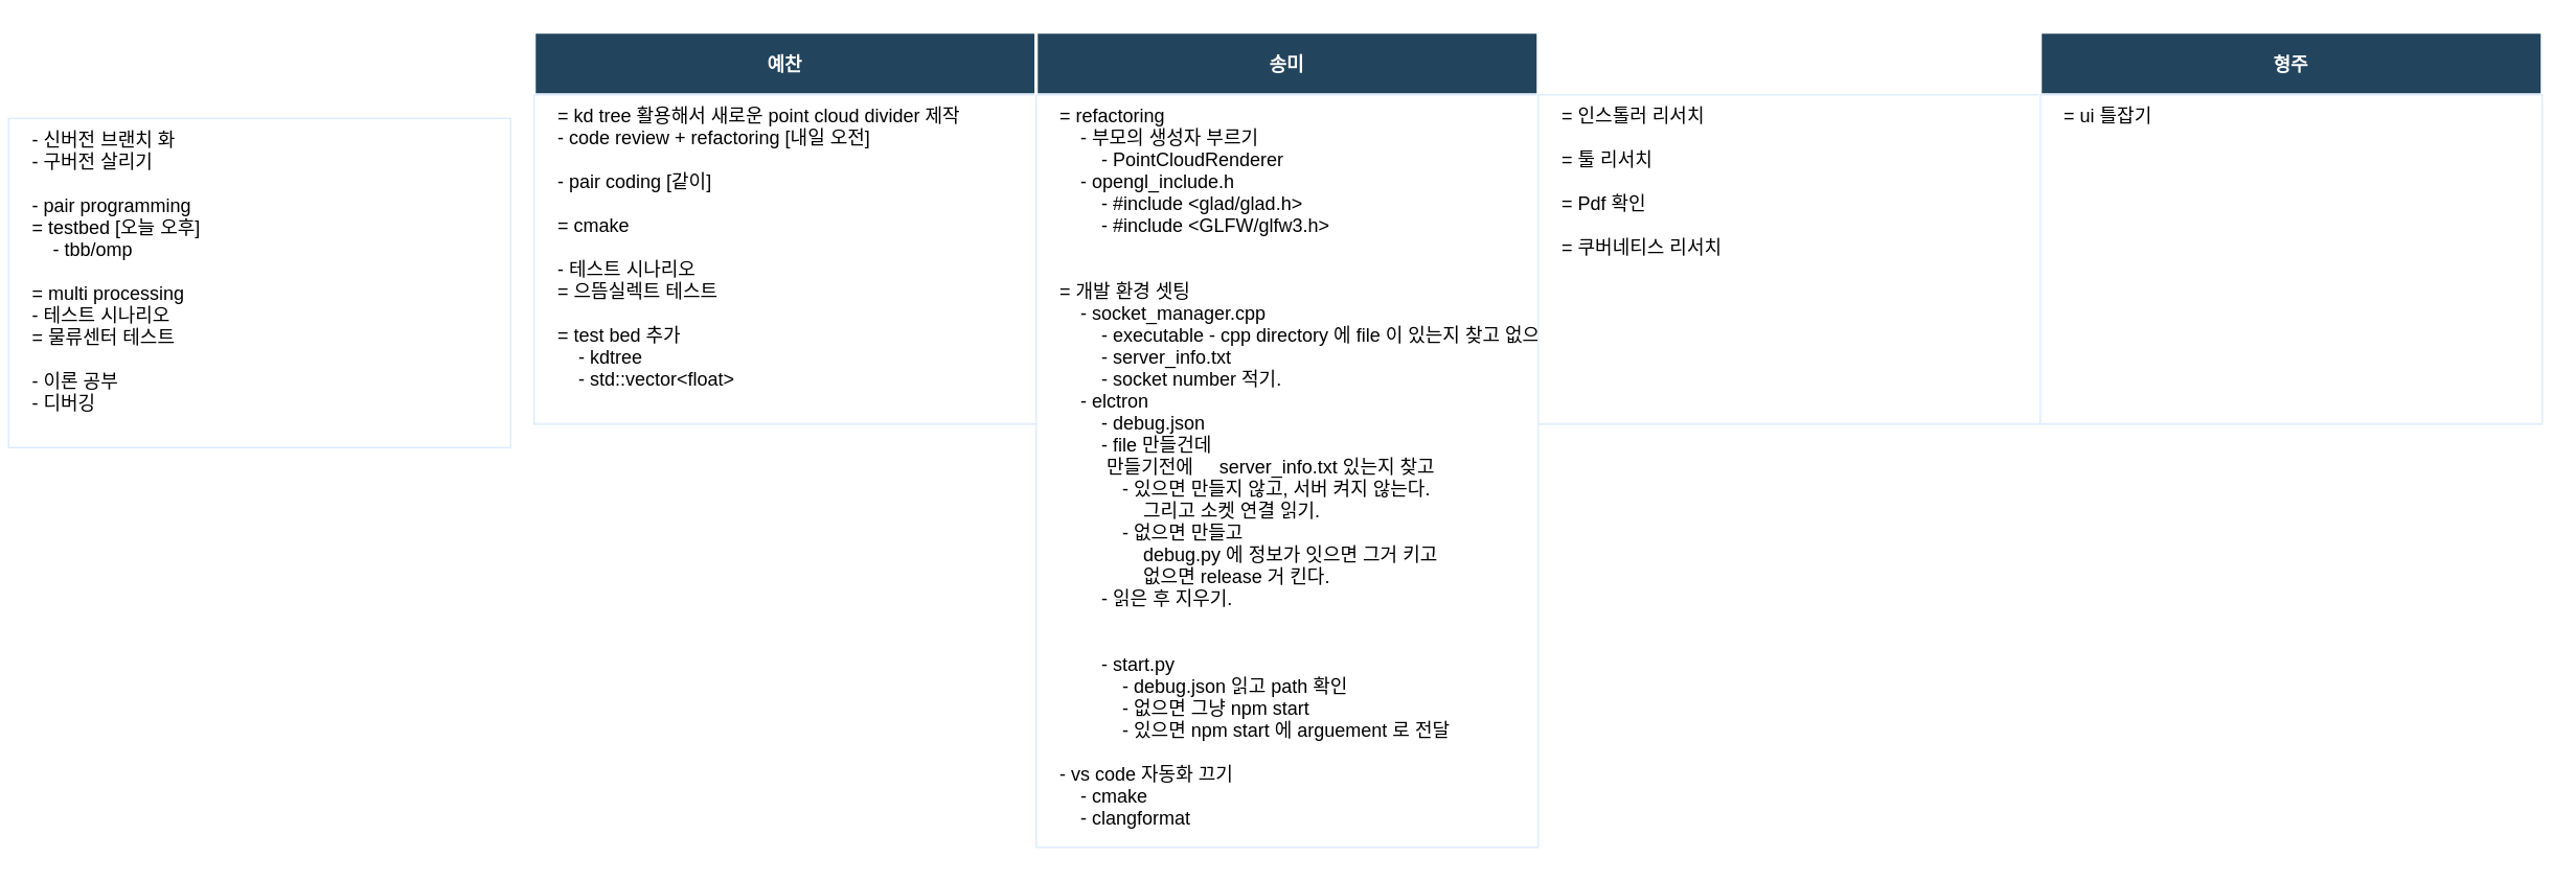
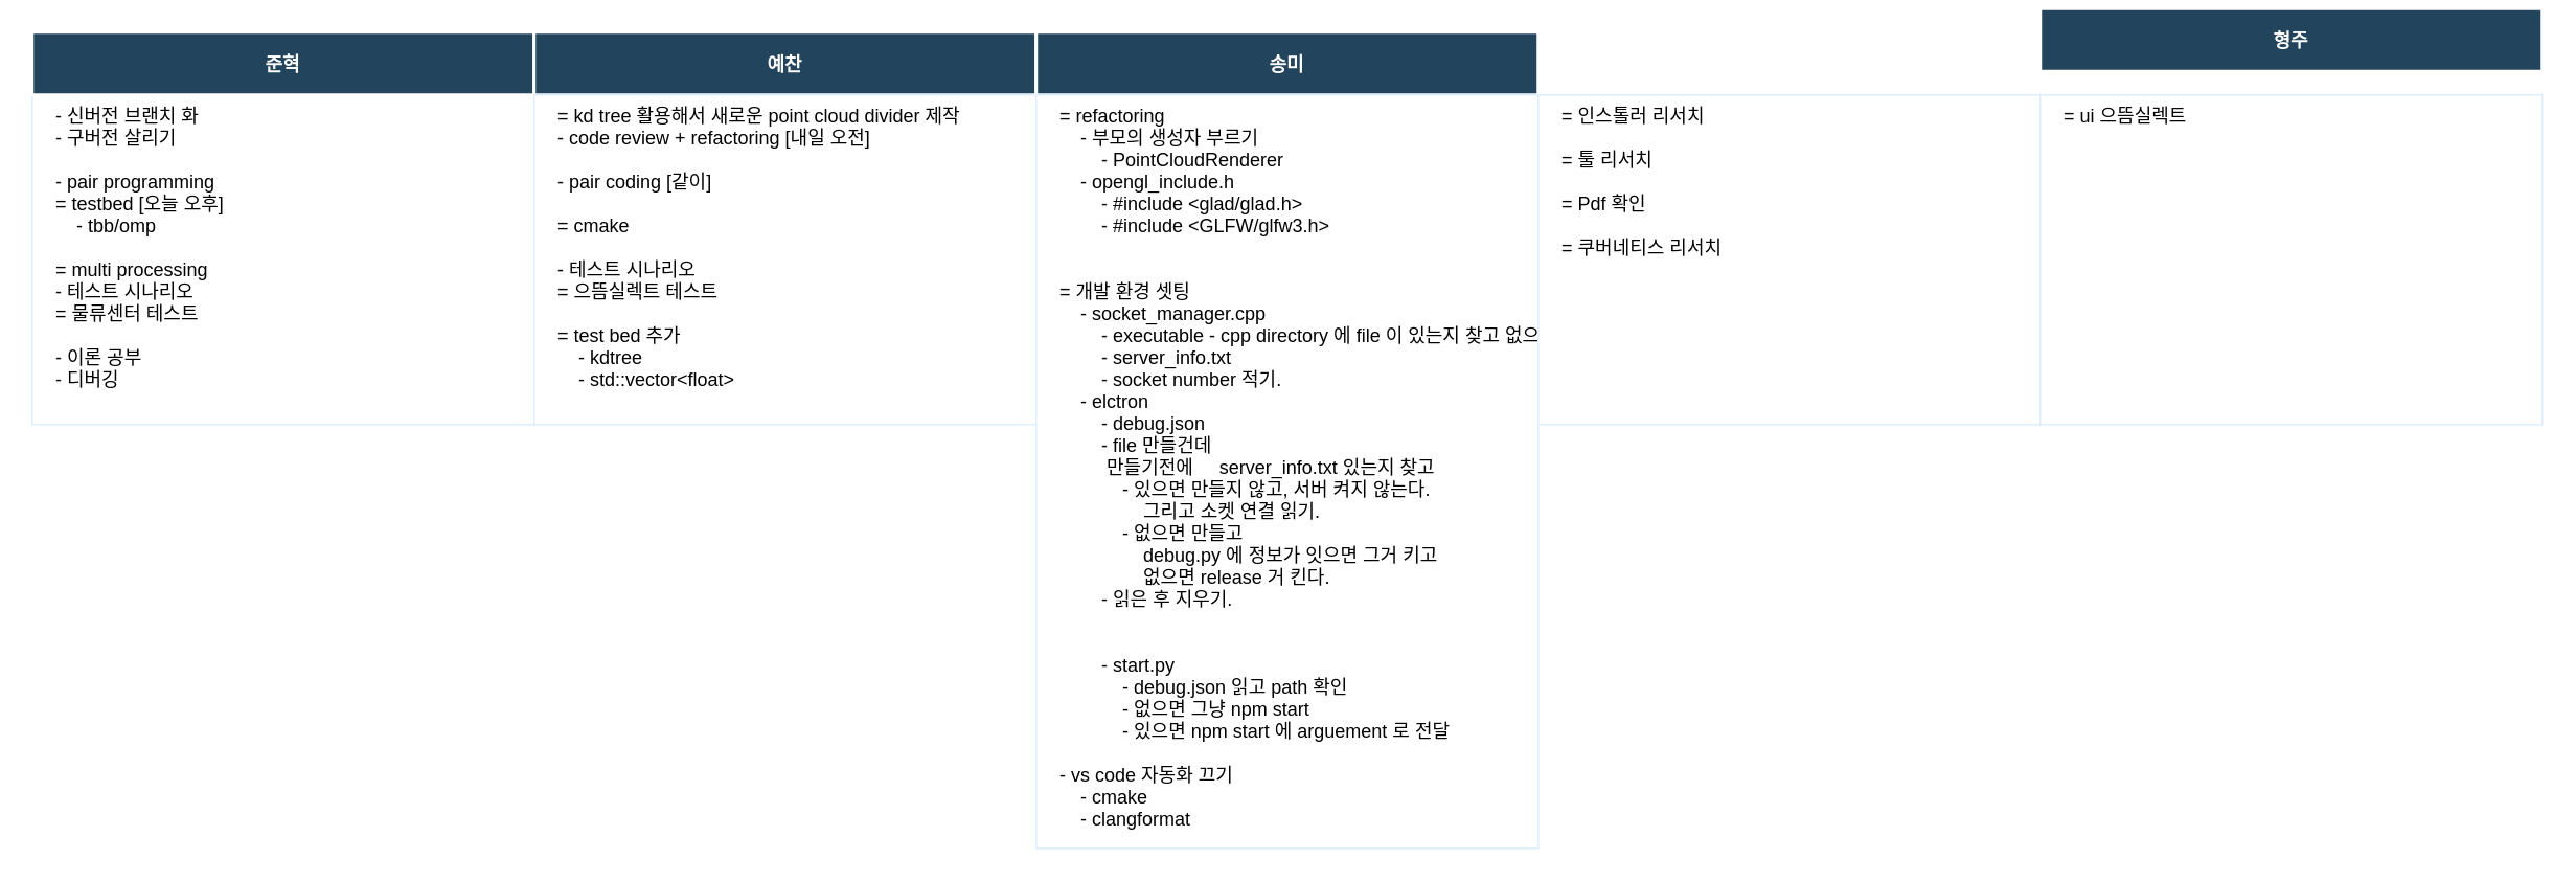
+ <mxCell id="3" value="준혁" style="fillColor=#23445D;strokeColor=#FFFFFF;strokeWidth=2;fontColor=#FFFFFF;fontStyle=1" parent="1" vertex="1"><mxGeometry y="20" width="320" height="40" as="geometry" x="20" /></mxCell>
- <mxCell id="9" value="형주" style="fillColor=#23445D;strokeColor=#FFFFFF;strokeWidth=2;fontColor=#FFFFFF;fontStyle=1" vertex="1" parent="1"><mxGeometry x="1300" y="20" width="320" height="40" as="geometry" /></mxCell>
+ <mxCell id="9" value="형주" style="fillColor=#23445D;strokeColor=#FFFFFF;strokeWidth=2;fontColor=#FFFFFF;fontStyle=1" vertex="1" parent="1"><mxGeometry x="1300" y="5" width="320" height="40" as="geometry" /></mxCell>
- <mxCell id="10" value="    = ui 틀잡기&#10;" style="align=left;strokeColor=#DEEDFF;verticalAlign=top;horizontal=1;" vertex="1" parent="1"><mxGeometry x="1300" y="60" width="320" height="210" as="geometry" /></mxCell>
+ <mxCell id="10" value="    = ui 으뜸실렉트&#10;" style="align=left;strokeColor=#DEEDFF;verticalAlign=top;horizontal=1;" vertex="1" parent="1"><mxGeometry x="1300" y="60" width="320" height="210" as="geometry" /></mxCell>
- <mxCell id="2" value="    - 신버전 브랜치 화&#10;    - 구버전 살리기&#10;&#10;    - pair programming&#10;    = testbed [오늘 오후]&#10;        - tbb/omp&#10;&#10;    = multi processing&#10;    - 테스트 시나리오&#10;    = 물류센터 테스트&#10;&#10;    - 이론 공부&#10;    - 디버깅&#10;" style="align=left;strokeColor=#DEEDFF;verticalAlign=top;" parent="1" vertex="1"><mxGeometry x="5" y="75" width="320" height="210" as="geometry" /></mxCell>
+ <mxCell id="2" value="    - 신버전 브랜치 화&#10;    - 구버전 살리기&#10;&#10;    - pair programming&#10;    = testbed [오늘 오후]&#10;        - tbb/omp&#10;&#10;    = multi processing&#10;    - 테스트 시나리오&#10;    = 물류센터 테스트&#10;&#10;    - 이론 공부&#10;    - 디버깅&#10;" style="align=left;strokeColor=#DEEDFF;verticalAlign=top;" parent="1" vertex="1"><mxGeometry y="60" width="320" height="210" as="geometry" x="20" /></mxCell>
